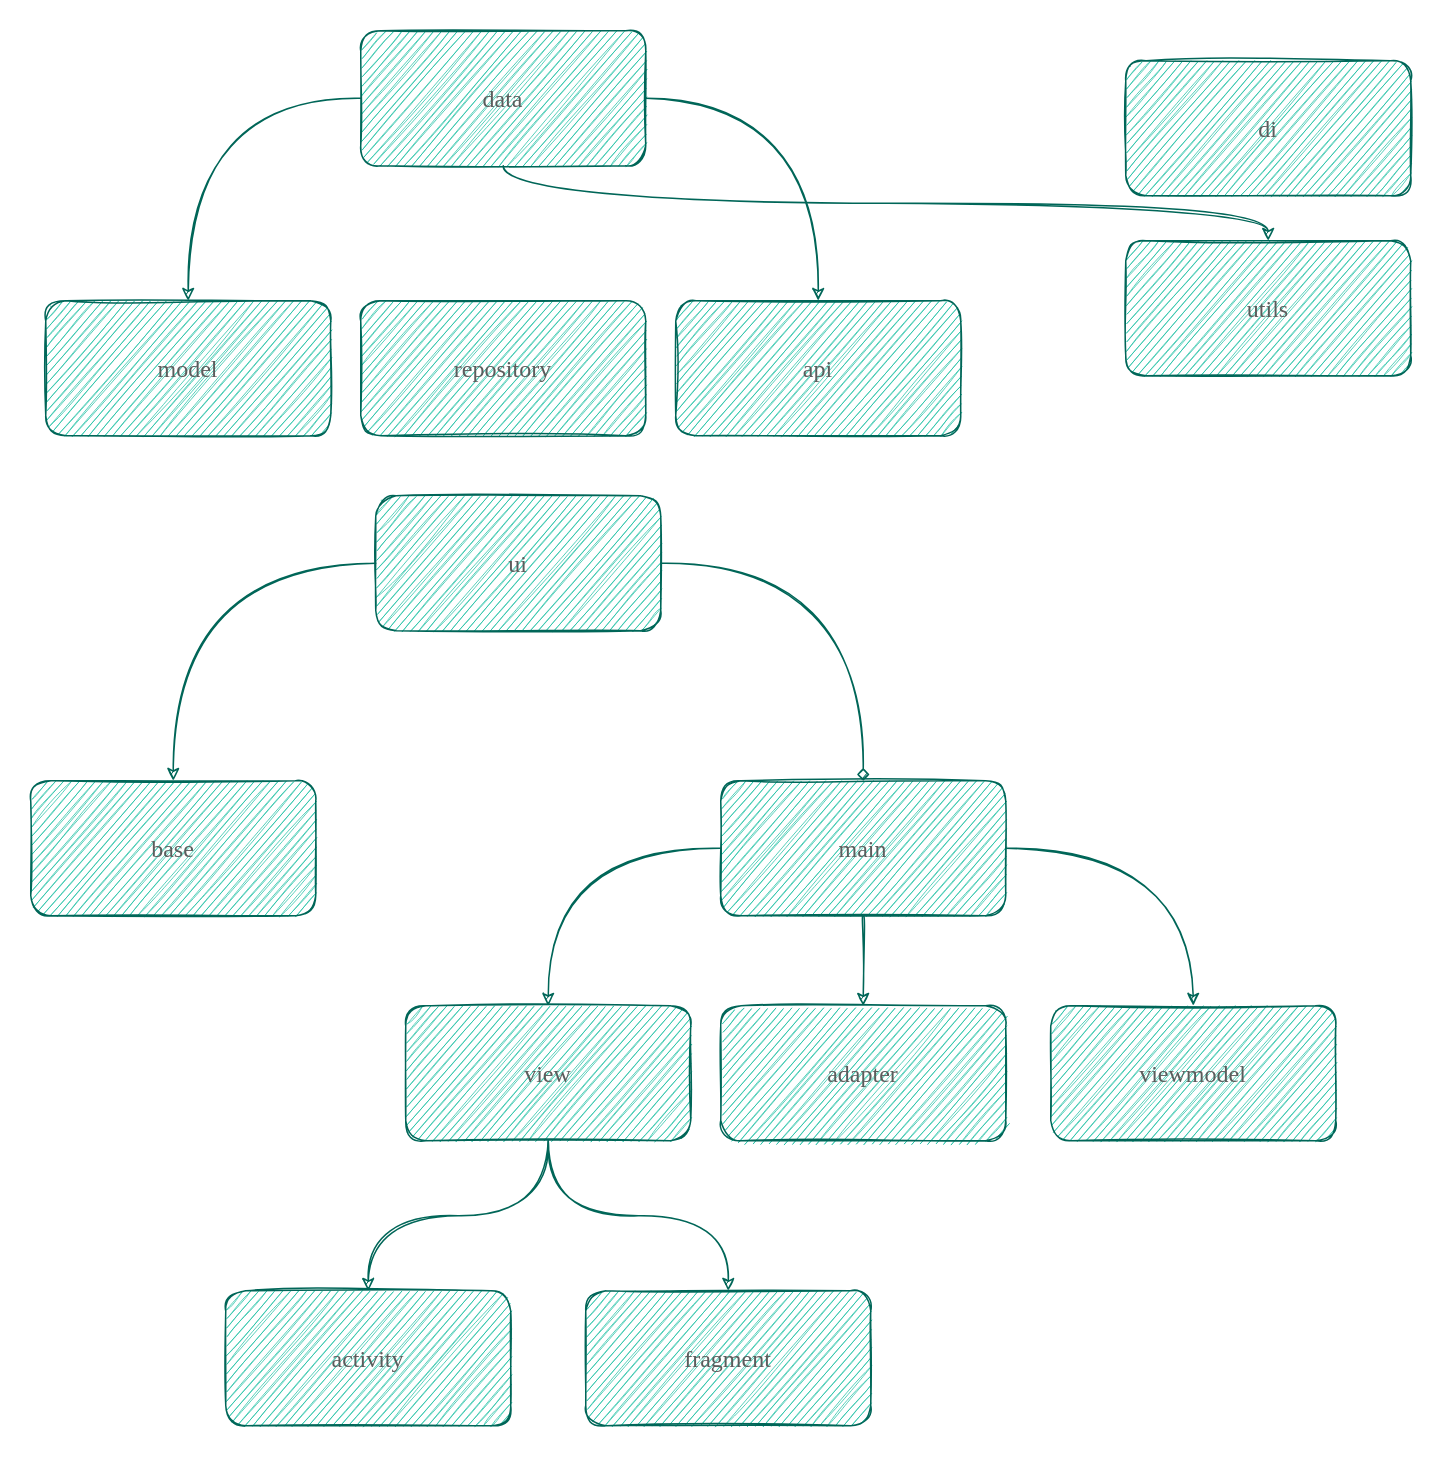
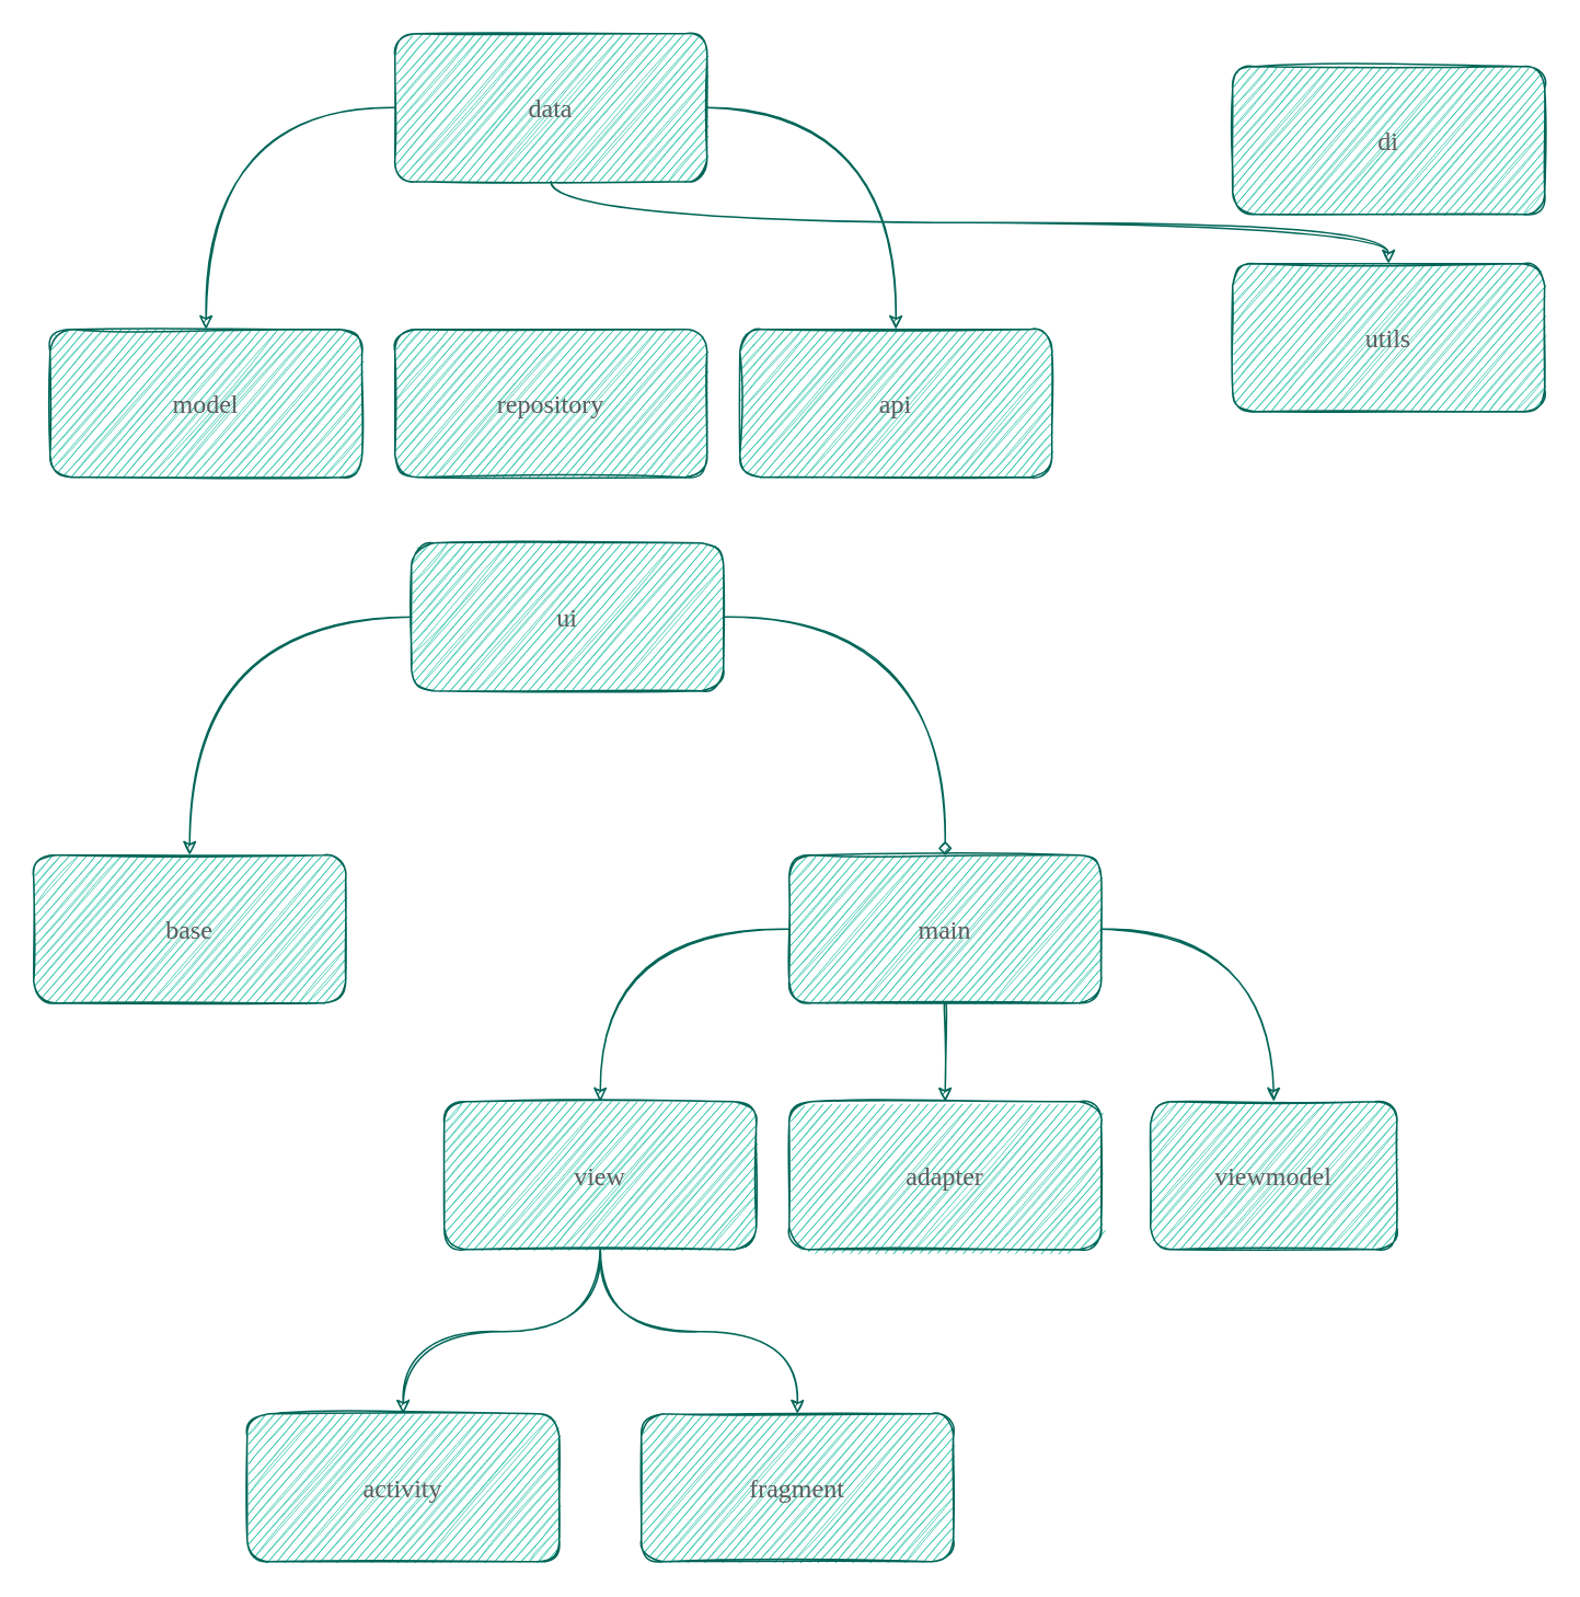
- <mxCell id="24" value="viewmodel" style="whiteSpace=wrap;html=1;fontFamily=Lucida Console;fontSize=16;sketch=1;rounded=1;fillColor=#21C0A5;strokeColor=#006658;fontColor=#5C5C5C;" vertex="1" parent="1"><mxGeometry x="700" y="670" width="190" height="90" as="geometry" /></mxCell>
+ <mxCell id="24" value="viewmodel" style="whiteSpace=wrap;html=1;fontFamily=Lucida Console;fontSize=16;sketch=1;rounded=1;fillColor=#21C0A5;strokeColor=#006658;fontColor=#5C5C5C;" vertex="1" parent="1"><mxGeometry x="700" y="670" width="150" height="90" as="geometry" /></mxCell>
